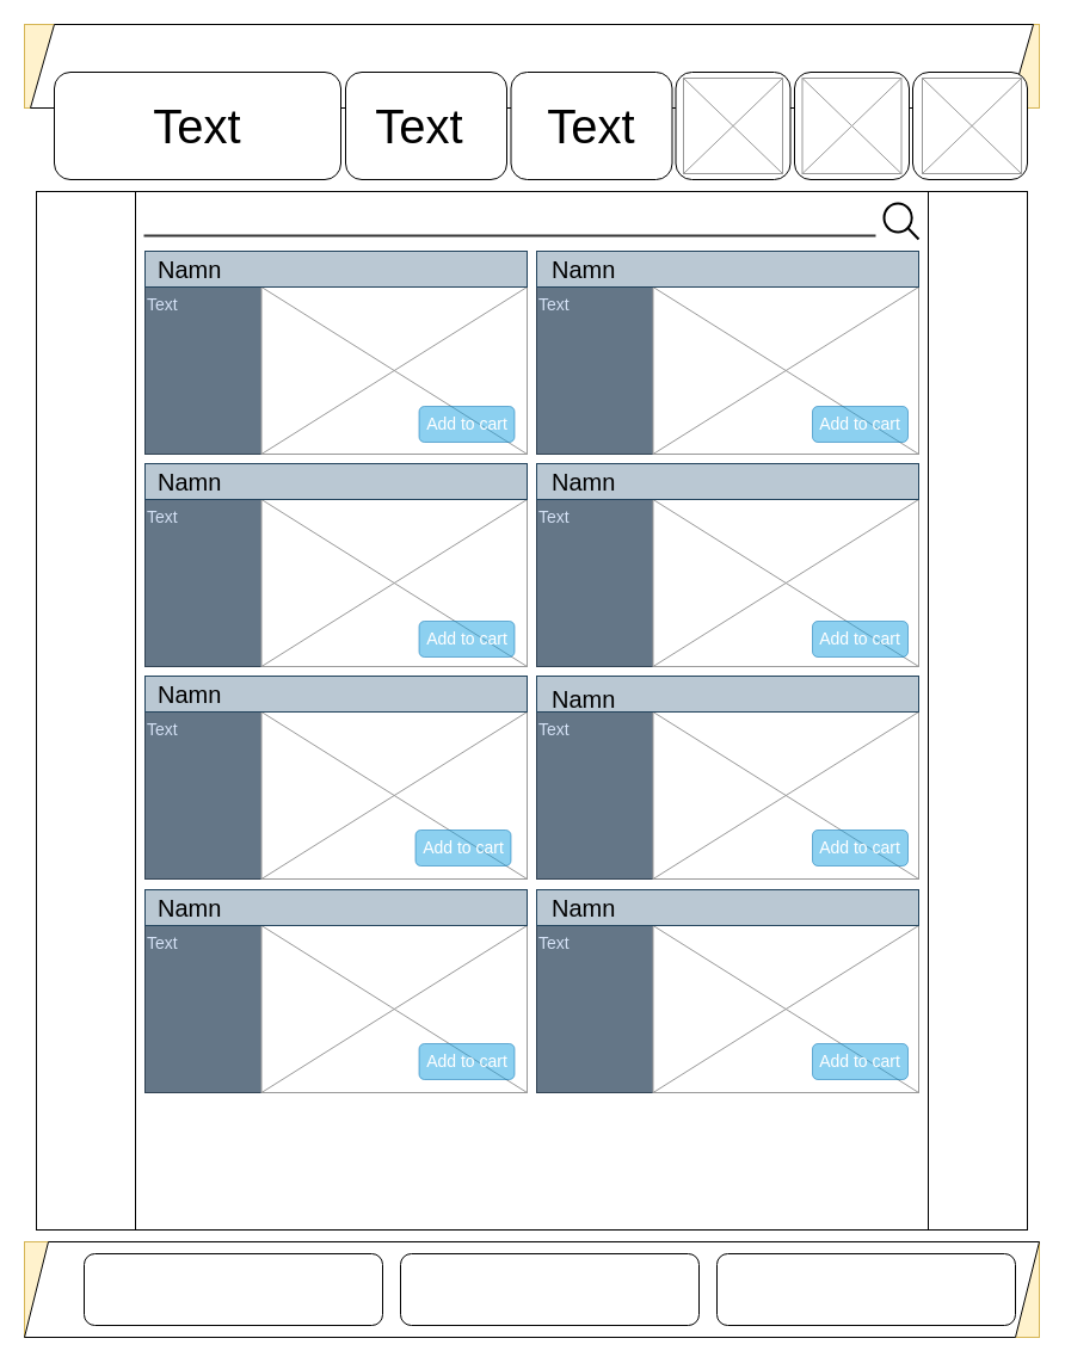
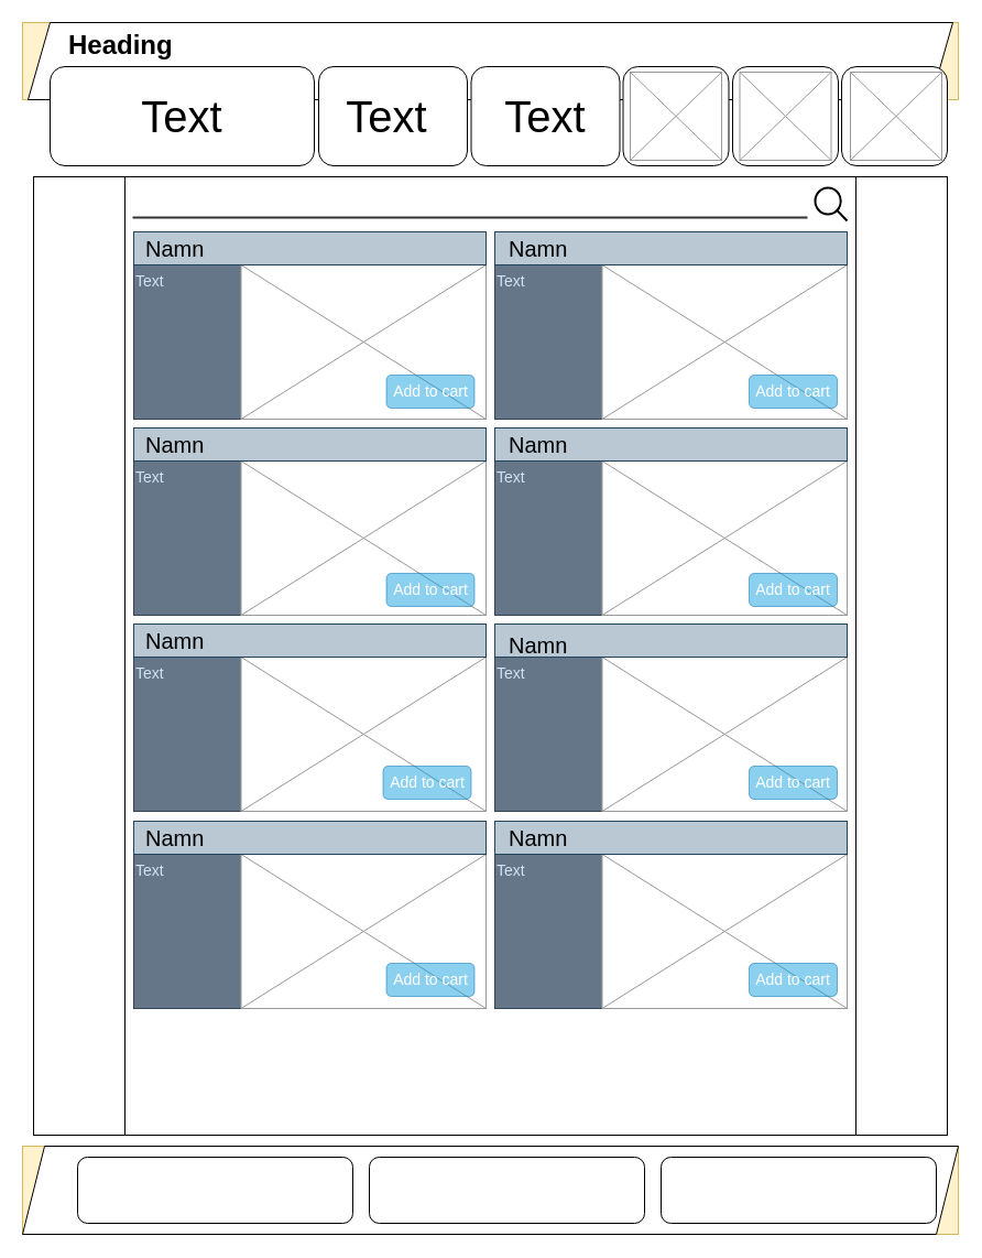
+ <mxCell id="13" value="&lt;h1 style=&quot;margin-top: 0px;&quot;&gt;Heading&lt;/h1&gt;" style="text;html=1;whiteSpace=wrap;overflow=hidden;rounded=0;" vertex="1" parent="1"><mxGeometry x="60" width="655" height="35" as="geometry" y="20" /></mxCell>
